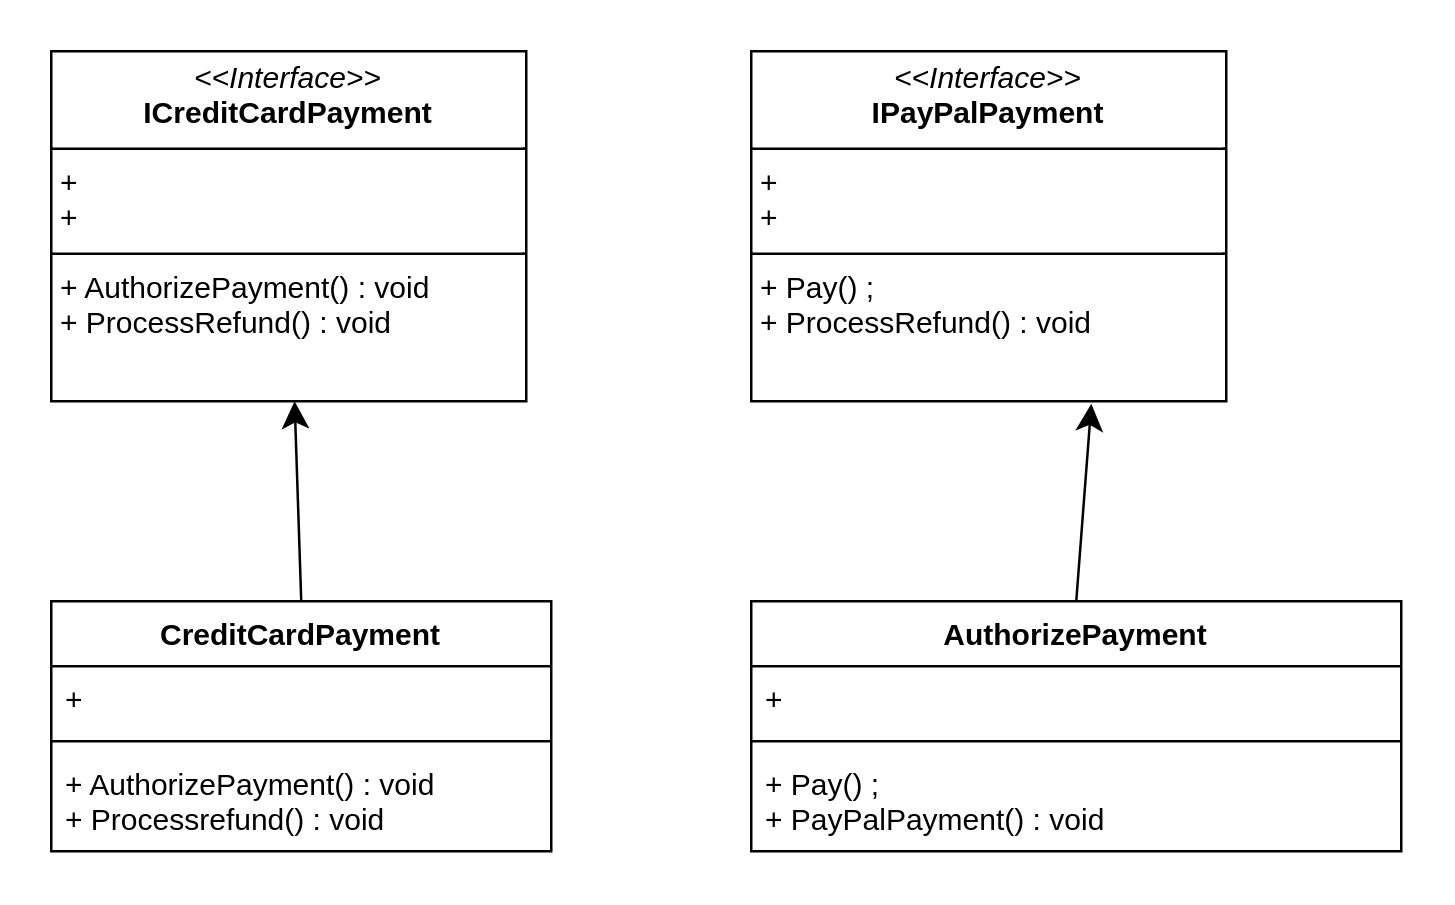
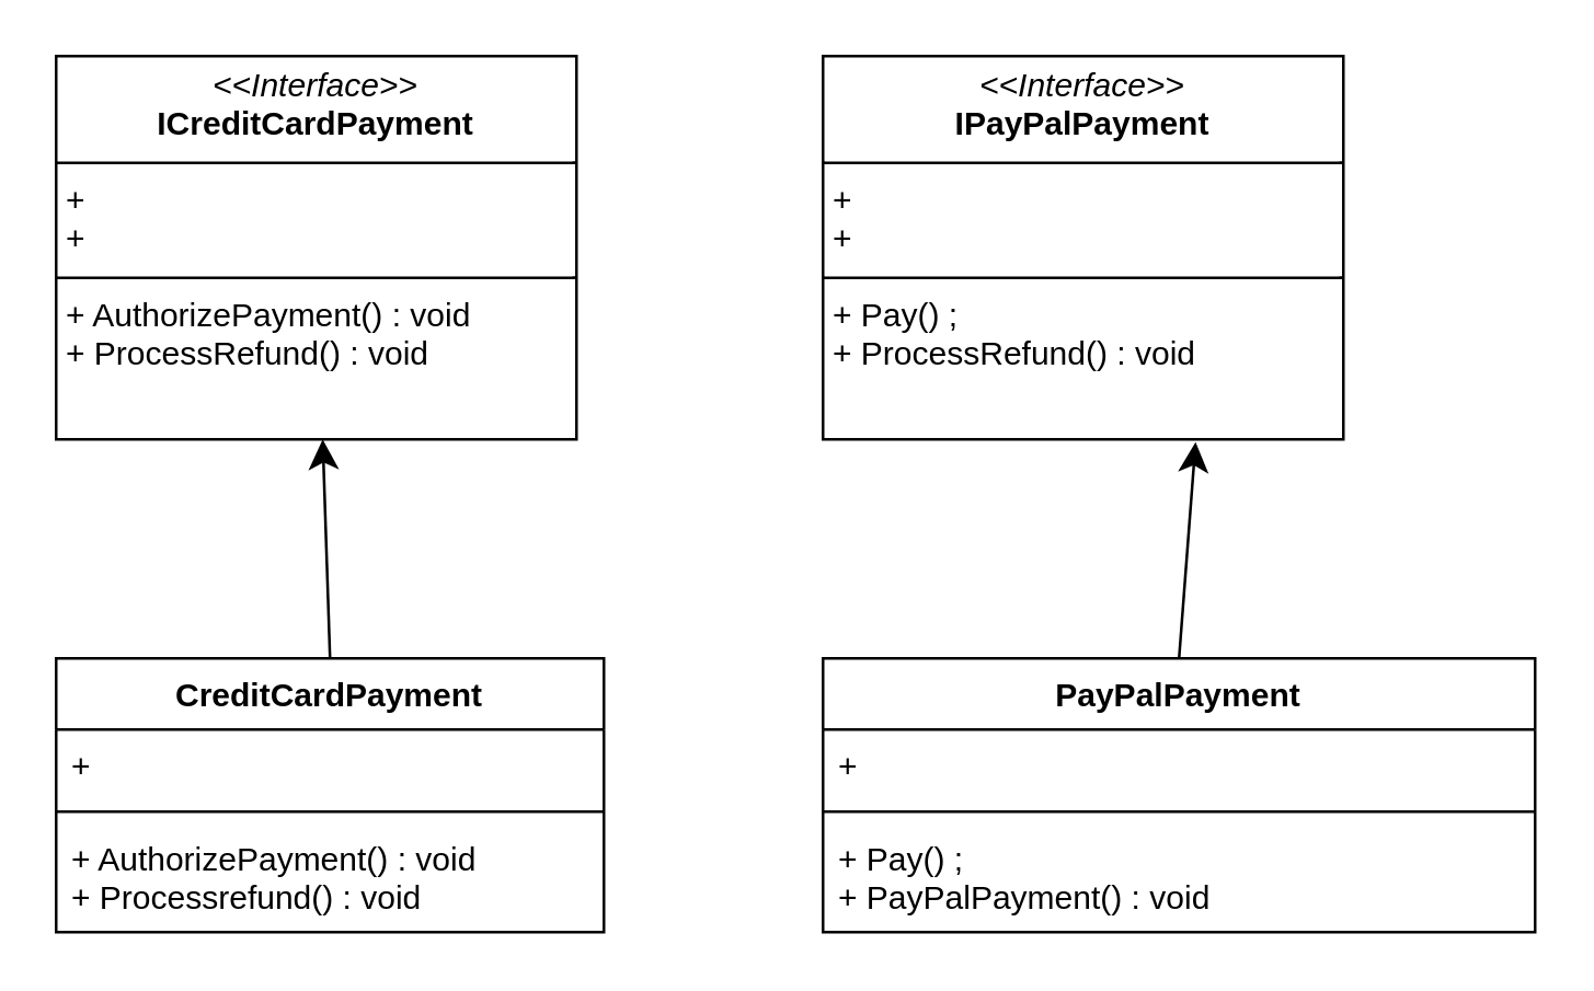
- <mxCell id="9" value="AuthorizePayment" style="swimlane;fontStyle=1;align=center;verticalAlign=top;childLayout=stackLayout;horizontal=1;startSize=26;horizontalStack=0;resizeParent=1;resizeParentMax=0;resizeLast=0;collapsible=1;marginBottom=0;whiteSpace=wrap;html=1;" vertex="1" parent="1"><mxGeometry x="300" y="240" width="260" height="100" as="geometry" /></mxCell>
+ <mxCell id="9" value="PayPalPayment" style="swimlane;fontStyle=1;align=center;verticalAlign=top;childLayout=stackLayout;horizontal=1;startSize=26;horizontalStack=0;resizeParent=1;resizeParentMax=0;resizeLast=0;collapsible=1;marginBottom=0;whiteSpace=wrap;html=1;" vertex="1" parent="1"><mxGeometry x="300" y="240" width="260" height="100" as="geometry" /></mxCell>
